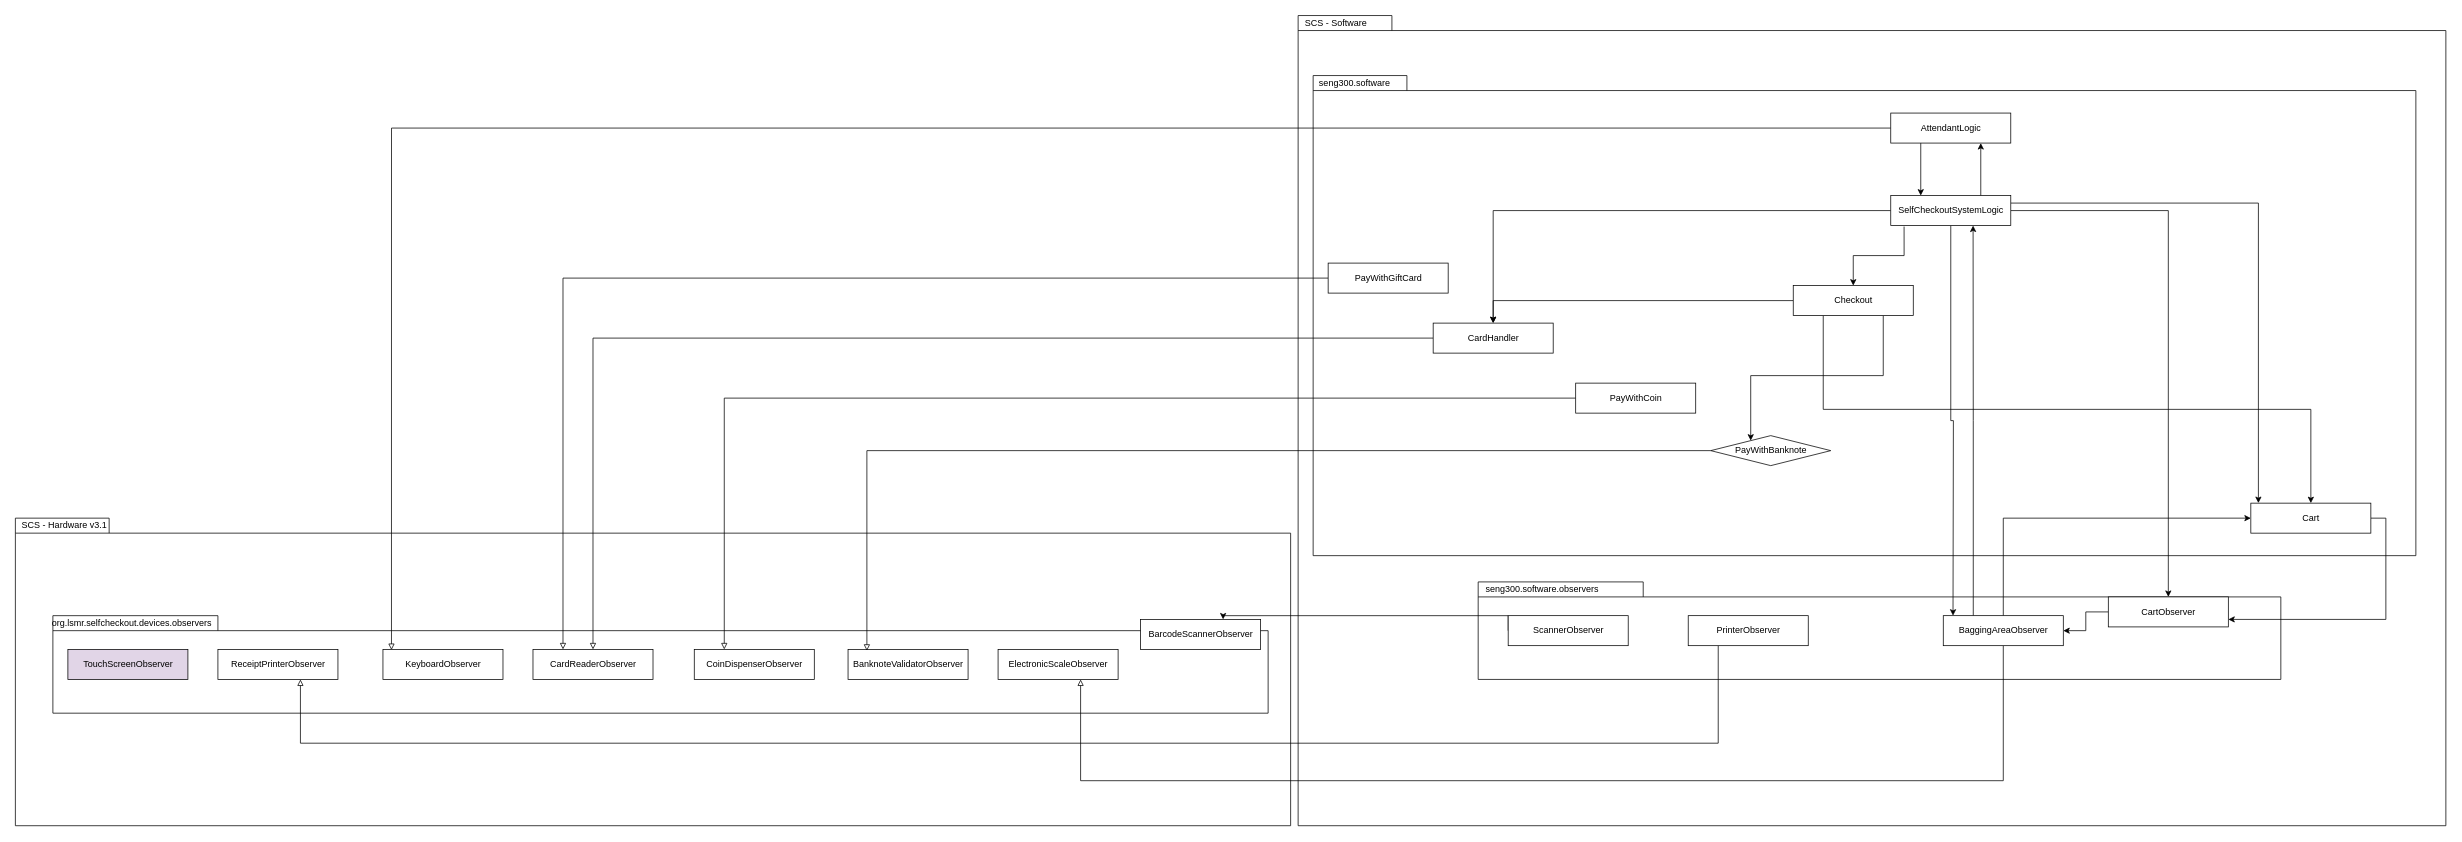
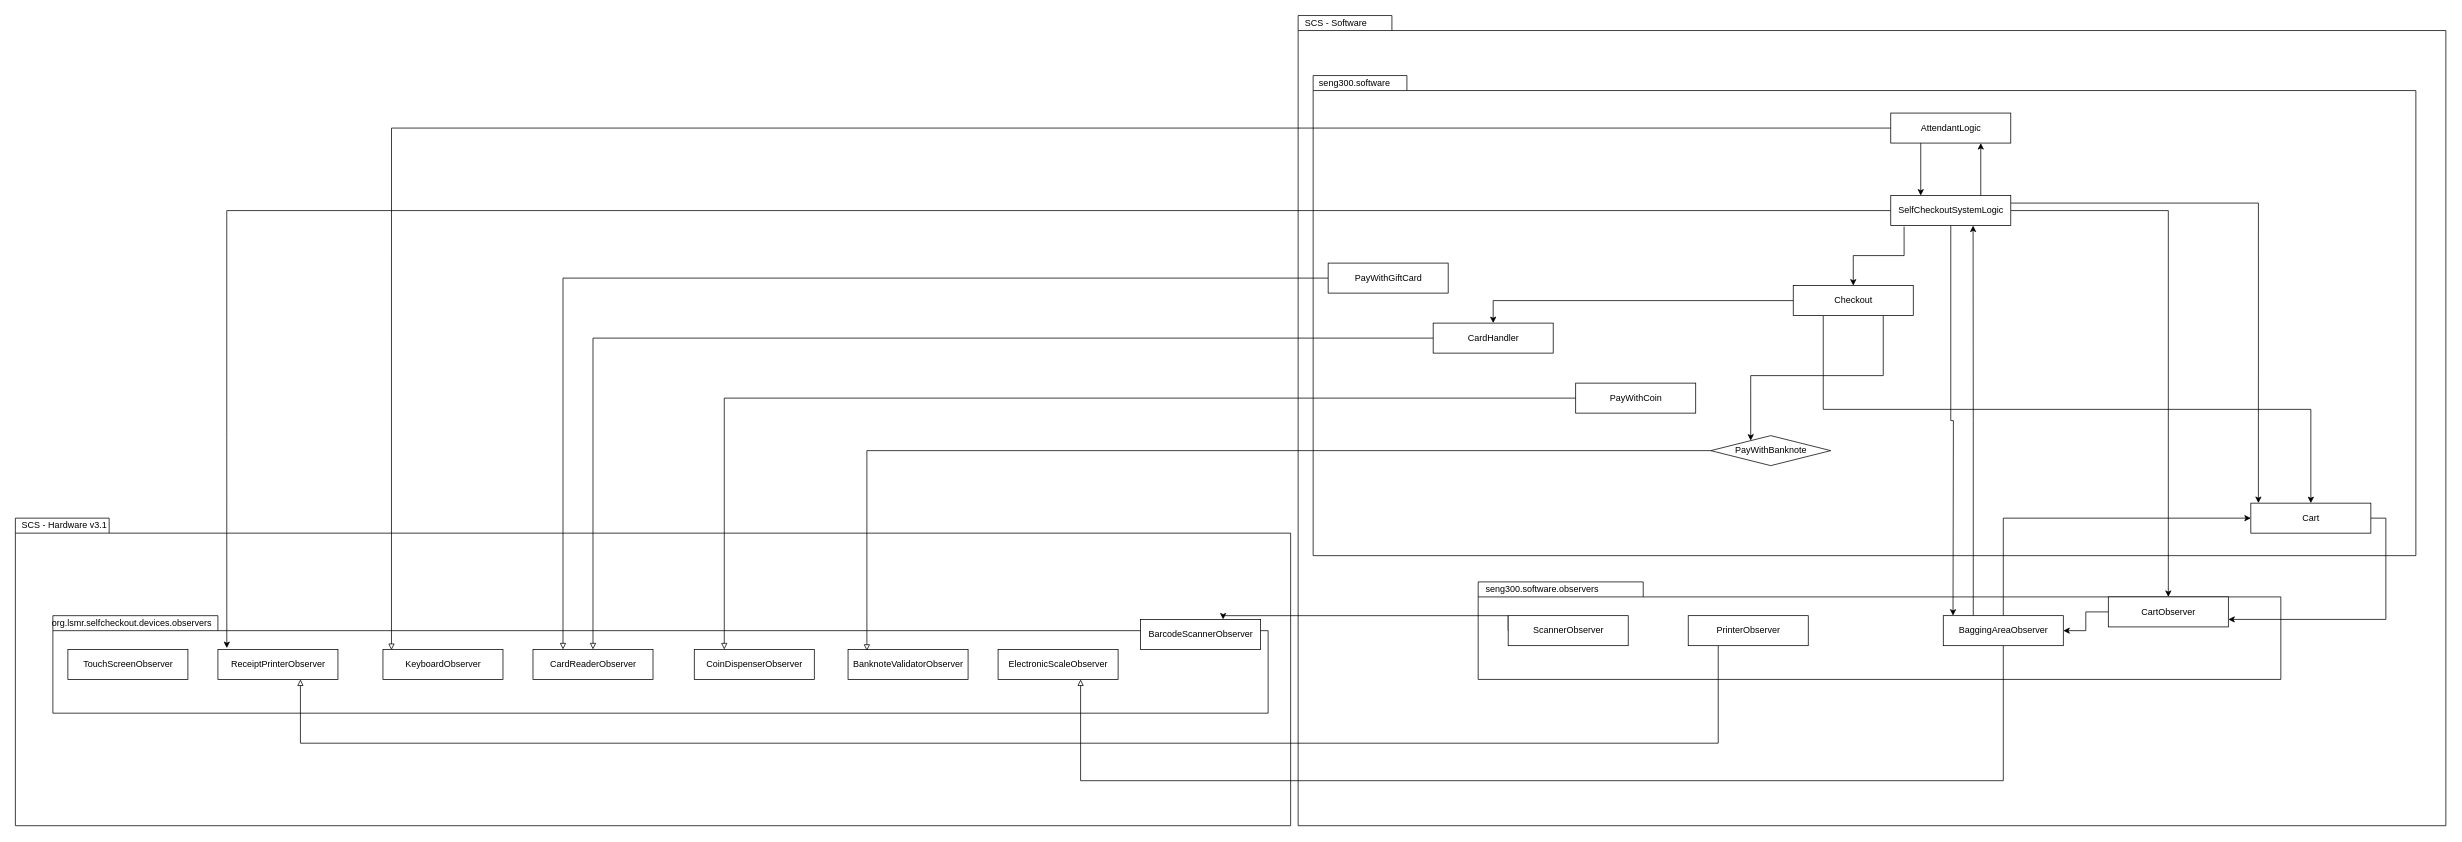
- <mxCell id="32" style="edgeStyle=orthogonalEdgeStyle;rounded=0;orthogonalLoop=1;jettySize=auto;html=1;exitX=0;exitY=0.5;exitDx=0;exitDy=0;" edge="1" parent="1" source="36" target="44"><mxGeometry relative="1" as="geometry" /></mxCell>
+ <mxCell id="32" style="edgeStyle=orthogonalEdgeStyle;rounded=0;orthogonalLoop=1;jettySize=auto;html=1;exitX=0;exitY=0.5;exitDx=0;exitDy=0;entryX=0.074;entryY=-0.045;entryDx=0;entryDy=0;entryPerimeter=0;" edge="1" parent="1" source="36" target="20"><mxGeometry relative="1" as="geometry" /></mxCell>
- <mxCell id="7" value="TouchScreenObserver" style="html=1;fillColor=#e1d5e7;" vertex="1" parent="1"><mxGeometry x="90" y="865" width="160" height="40" as="geometry" /></mxCell>
+ <mxCell id="7" value="TouchScreenObserver" style="html=1;" vertex="1" parent="1"><mxGeometry x="90" y="865" width="160" height="40" as="geometry" /></mxCell>
